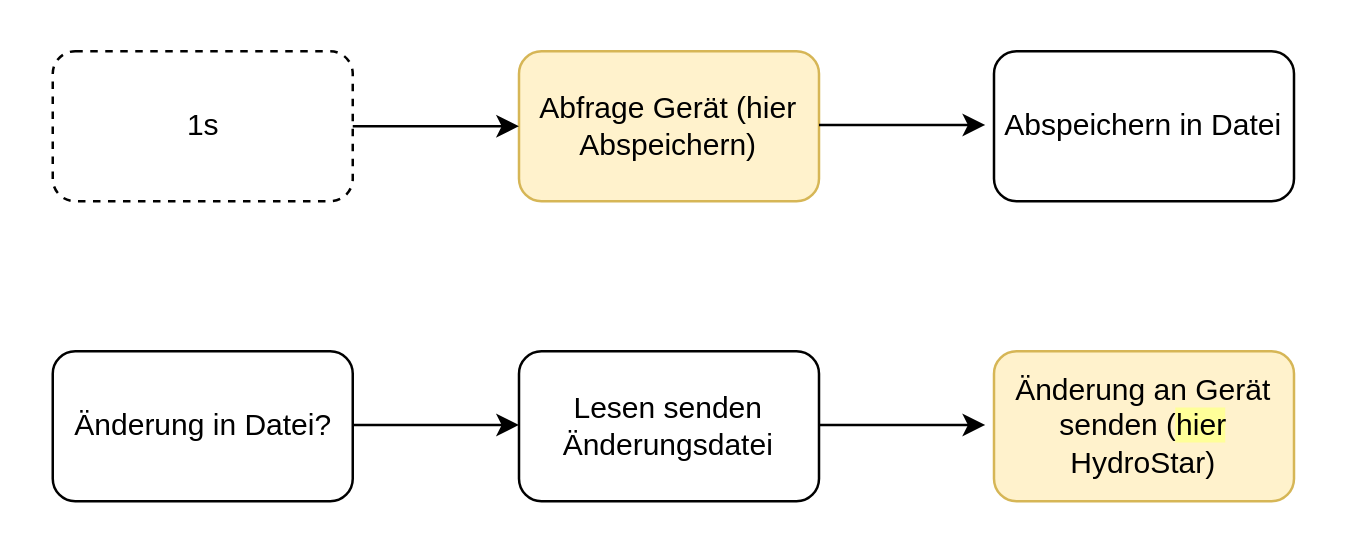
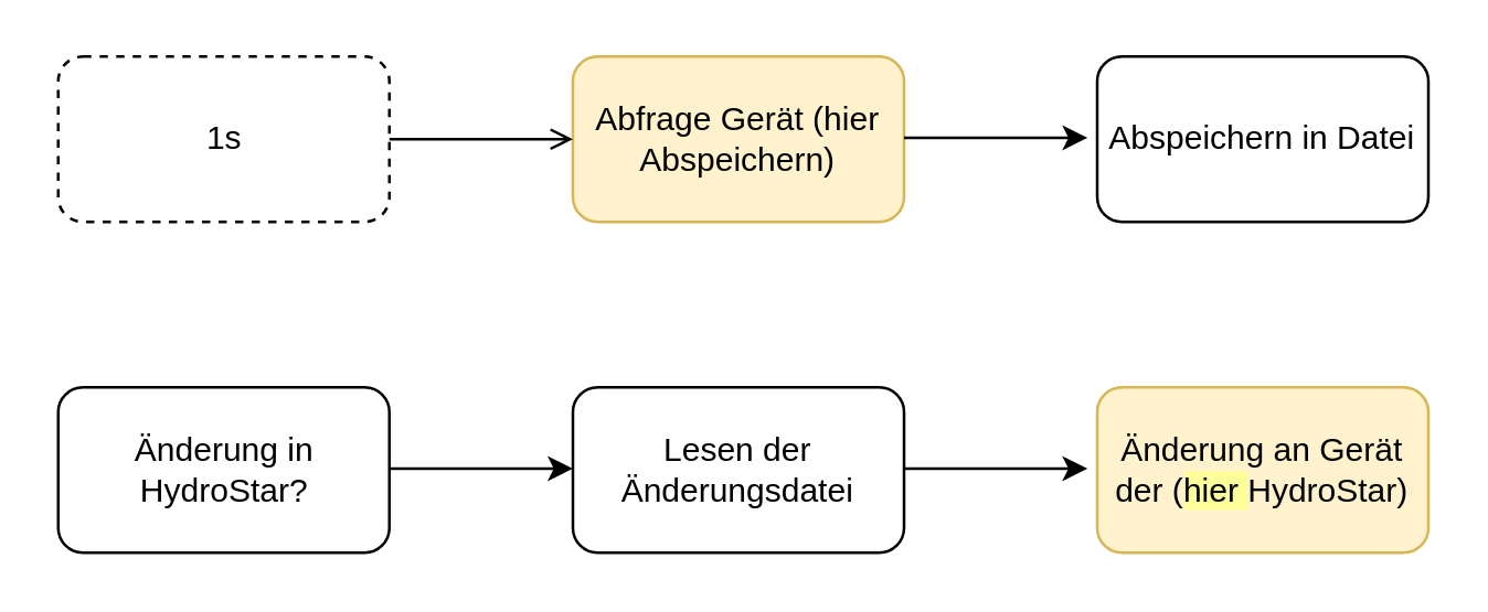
- <mxCell id="8" value="" style="endArrow=classic;html=1;entryX=0;entryY=0.5;entryDx=0;entryDy=0;exitX=1;exitY=0.5;exitDx=0;exitDy=0;" edge="1" parent="1" source="2" target="3"><mxGeometry width="50" height="50" relative="1" as="geometry"><mxPoint x="140.5" y="60" as="sourcePoint" /><mxPoint x="190.5" y="10" as="targetPoint" /></mxGeometry></mxCell>
+ <mxCell id="8" value="" style="endArrow=open;html=1;entryX=0;entryY=0.5;entryDx=0;entryDy=0;exitX=1;exitY=0.5;exitDx=0;exitDy=0;" edge="1" parent="1" source="2" target="3"><mxGeometry width="50" height="50" relative="1" as="geometry"><mxPoint x="140.5" y="60" as="sourcePoint" /><mxPoint x="190.5" y="10" as="targetPoint" /></mxGeometry></mxCell>
- <mxCell id="5" value="Änderung in Datei?" style="rounded=1;whiteSpace=wrap;html=1;" vertex="1" parent="1"><mxGeometry x="20.5" y="140" width="120" height="60" as="geometry" /></mxCell>
+ <mxCell id="5" value="Änderung in HydroStar?" style="rounded=1;whiteSpace=wrap;html=1;" vertex="1" parent="1"><mxGeometry x="20.5" y="140" width="120" height="60" as="geometry" /></mxCell>
- <mxCell id="6" value="Lesen senden Änderungsdatei" style="rounded=1;whiteSpace=wrap;html=1;" vertex="1" parent="1"><mxGeometry x="207" y="140" width="120" height="60" as="geometry" /></mxCell>
+ <mxCell id="6" value="Lesen der Änderungsdatei" style="rounded=1;whiteSpace=wrap;html=1;" vertex="1" parent="1"><mxGeometry x="207" y="140" width="120" height="60" as="geometry" /></mxCell>
- <mxCell id="7" value="Änderung an Gerät senden (&lt;span style=&quot;background-color: rgb(255 , 255 , 153)&quot;&gt;hier &lt;/span&gt;HydroStar)" style="rounded=1;whiteSpace=wrap;html=1;fillColor=#fff2cc;strokeColor=#d6b656;" vertex="1" parent="1"><mxGeometry x="397" y="140" width="120" height="60" as="geometry" /></mxCell>
+ <mxCell id="7" value="Änderung an Gerät der (&lt;span style=&quot;background-color: rgb(255 , 255 , 153)&quot;&gt;hier &lt;/span&gt;HydroStar)" style="rounded=1;whiteSpace=wrap;html=1;fillColor=#fff2cc;strokeColor=#d6b656;" vertex="1" parent="1"><mxGeometry x="397" y="140" width="120" height="60" as="geometry" /></mxCell>
